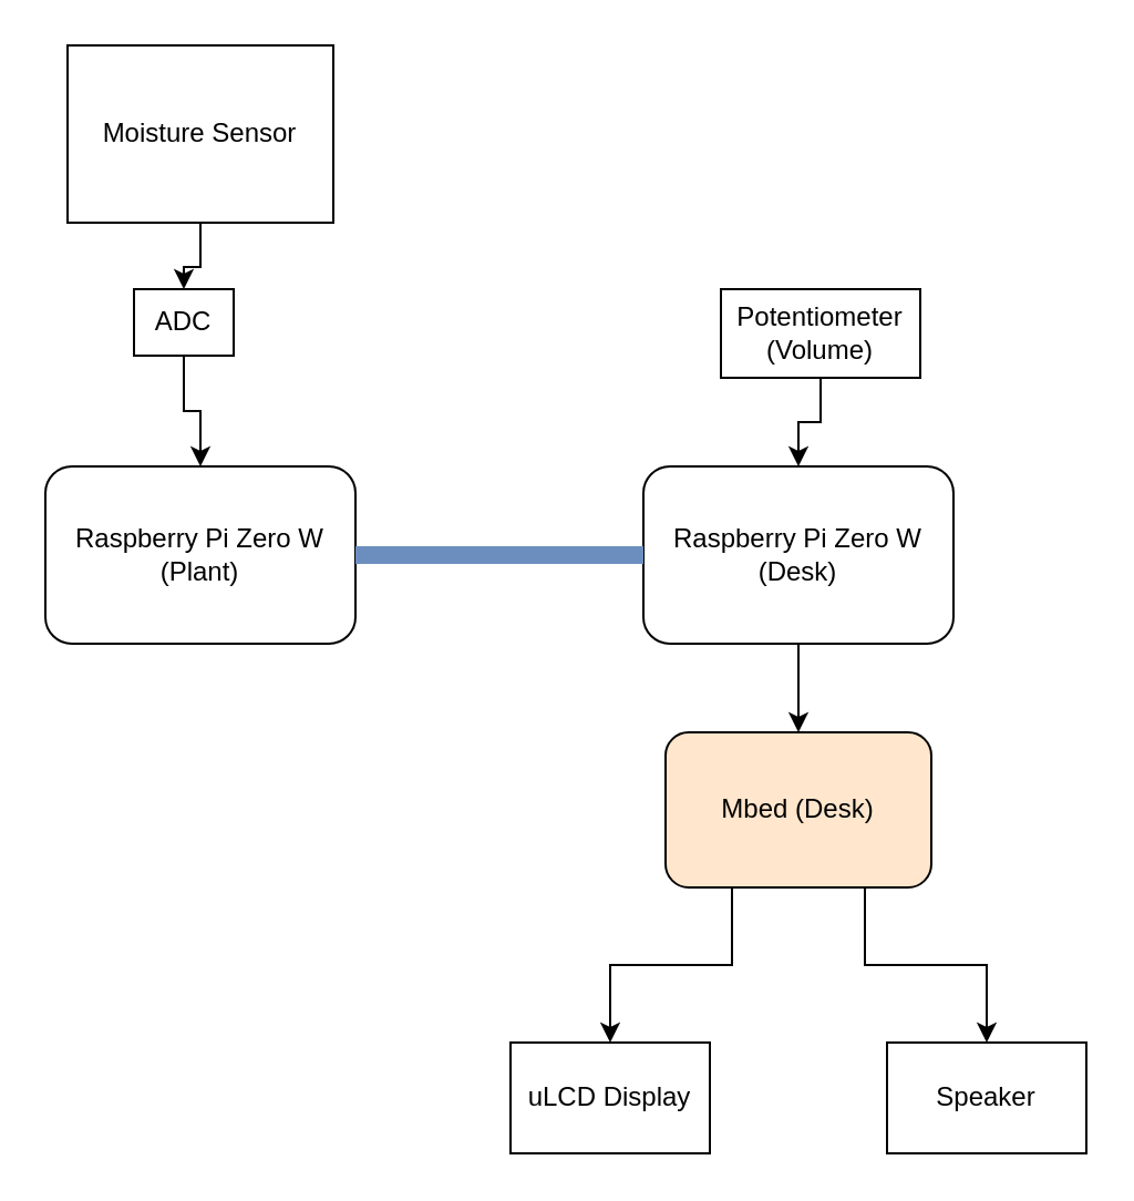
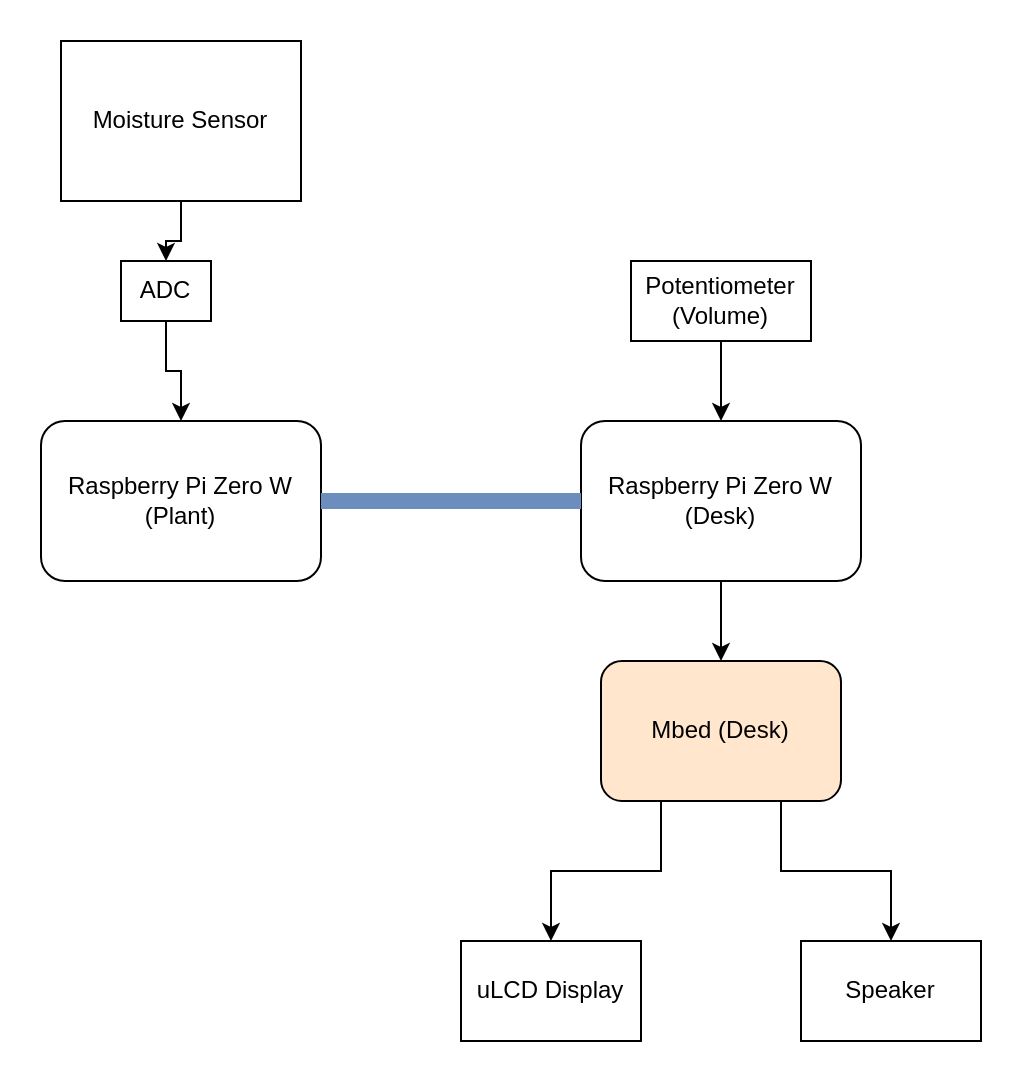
- <mxCell id="11" value="Potentiometer&lt;br&gt;(Volume)" style="rounded=0;whiteSpace=wrap;html=1;" vertex="1" parent="1"><mxGeometry x="325" y="130" width="90" height="40" as="geometry" /></mxCell>
+ <mxCell id="11" value="Potentiometer&lt;br&gt;(Volume)" style="rounded=0;whiteSpace=wrap;html=1;" vertex="1" parent="1"><mxGeometry x="315" y="130" width="90" height="40" as="geometry" /></mxCell>
